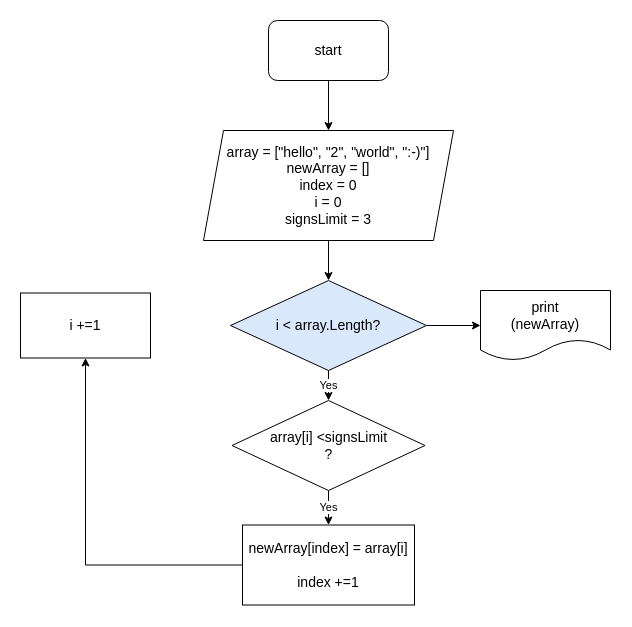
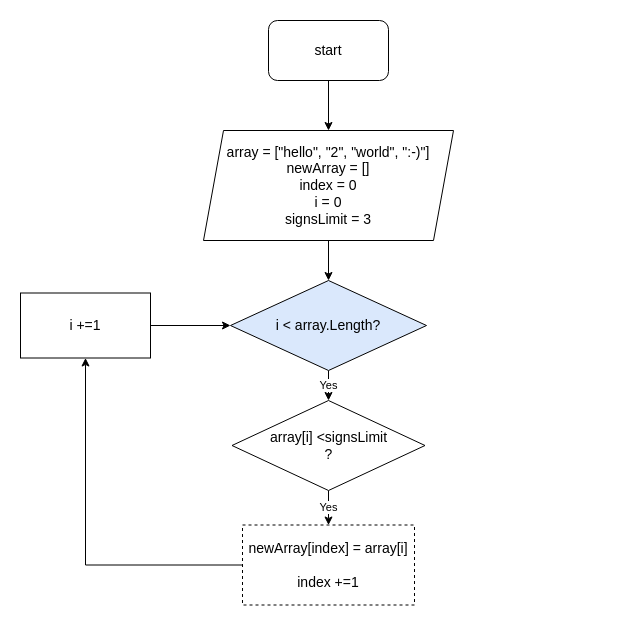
+ <mxCell id="11" style="edgeStyle=orthogonalEdgeStyle;rounded=0;orthogonalLoop=1;jettySize=auto;html=1;entryX=0;entryY=0.5;entryDx=0;entryDy=0;" edge="1" parent="1" source="12" target="6"><mxGeometry relative="1" as="geometry" /></mxCell>
- <mxCell id="5" style="edgeStyle=orthogonalEdgeStyle;rounded=0;orthogonalLoop=1;jettySize=auto;html=1;" edge="1" parent="1" source="6" target="13"><mxGeometry relative="1" as="geometry" /></mxCell>
- <mxCell id="13" value="print &lt;br&gt;(newArray)" style="shape=document;whiteSpace=wrap;html=1;boundedLbl=1;fontSize=14;" vertex="1" parent="1"><mxGeometry x="480" y="290" width="130" height="70" as="geometry" /></mxCell>
- <mxCell id="10" value="&lt;div&gt;newArray[index] = array[i]&lt;/div&gt;&lt;div&gt;&lt;br&gt;&lt;/div&gt;&lt;div&gt;index +=1&lt;/div&gt;" style="rounded=0;whiteSpace=wrap;html=1;fontSize=14;" vertex="1" parent="1"><mxGeometry x="242" y="524.5" width="172" height="80" as="geometry" /></mxCell>
+ <mxCell id="10" value="&lt;div&gt;newArray[index] = array[i]&lt;/div&gt;&lt;div&gt;&lt;br&gt;&lt;/div&gt;&lt;div&gt;index +=1&lt;/div&gt;" style="rounded=0;whiteSpace=wrap;html=1;fontSize=14;dashed=1;" vertex="1" parent="1"><mxGeometry x="242" y="524.5" width="172" height="80" as="geometry" /></mxCell>
